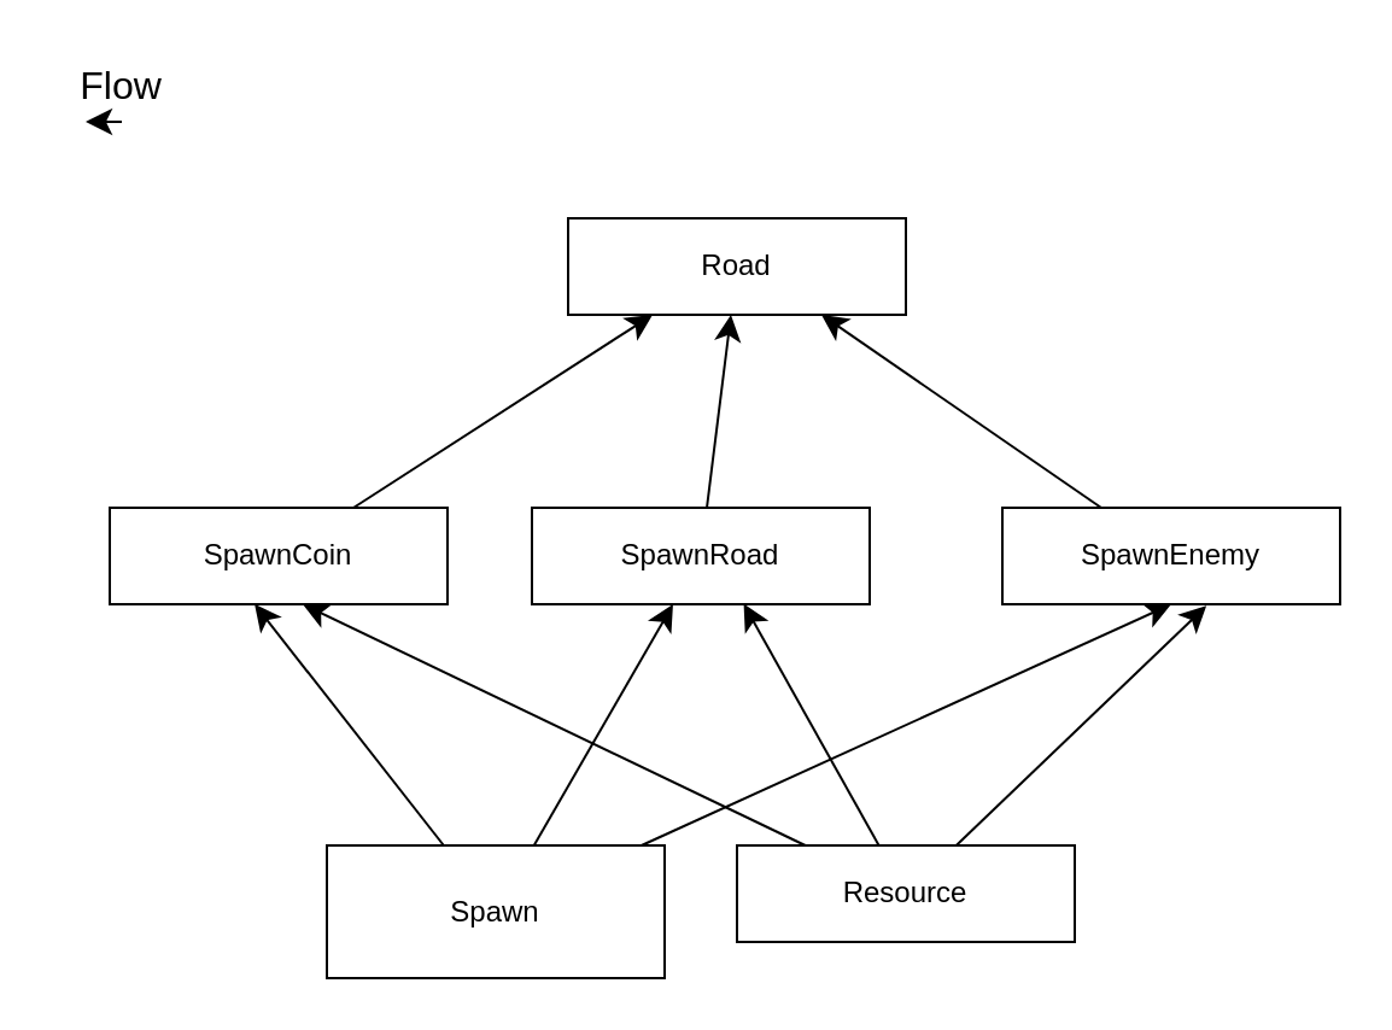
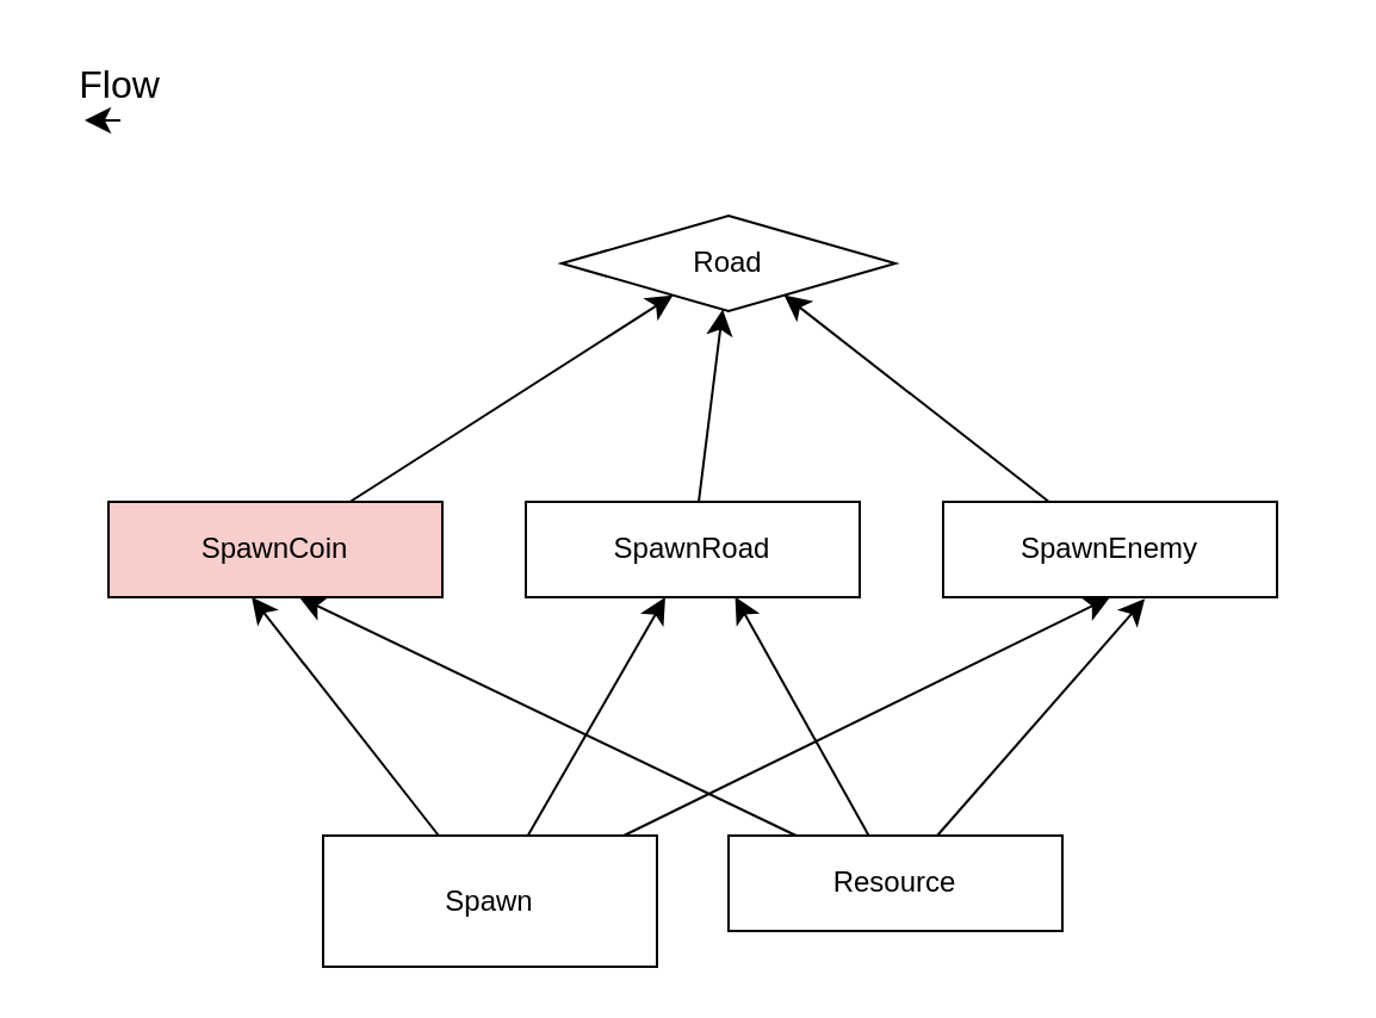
- <mxCell id="4" value="Road" style="rounded=0;whiteSpace=wrap;html=1;" vertex="1" parent="1"><mxGeometry x="235" y="90" width="140" height="40" as="geometry" /></mxCell>
+ <mxCell id="4" value="Road" style="rhombus;whiteSpace=wrap;html=1;" vertex="1" parent="1"><mxGeometry x="235" y="90" width="140" height="40" as="geometry" /></mxCell>
- <mxCell id="8" value="SpawnCoin" style="rounded=0;whiteSpace=wrap;html=1;" vertex="1" parent="1"><mxGeometry x="45" y="210" width="140" height="40" as="geometry" /></mxCell>
+ <mxCell id="8" value="SpawnCoin" style="rounded=0;whiteSpace=wrap;html=1;fillColor=#f8cecc;" vertex="1" parent="1"><mxGeometry x="45" y="210" width="140" height="40" as="geometry" /></mxCell>
- <mxCell id="7" value="SpawnEnemy" style="rounded=0;whiteSpace=wrap;html=1;" vertex="1" parent="1"><mxGeometry x="415" y="210" width="140" height="40" as="geometry" /></mxCell>
+ <mxCell id="7" value="SpawnEnemy" style="rounded=0;whiteSpace=wrap;html=1;" vertex="1" parent="1"><mxGeometry x="395" y="210" width="140" height="40" as="geometry" /></mxCell>
